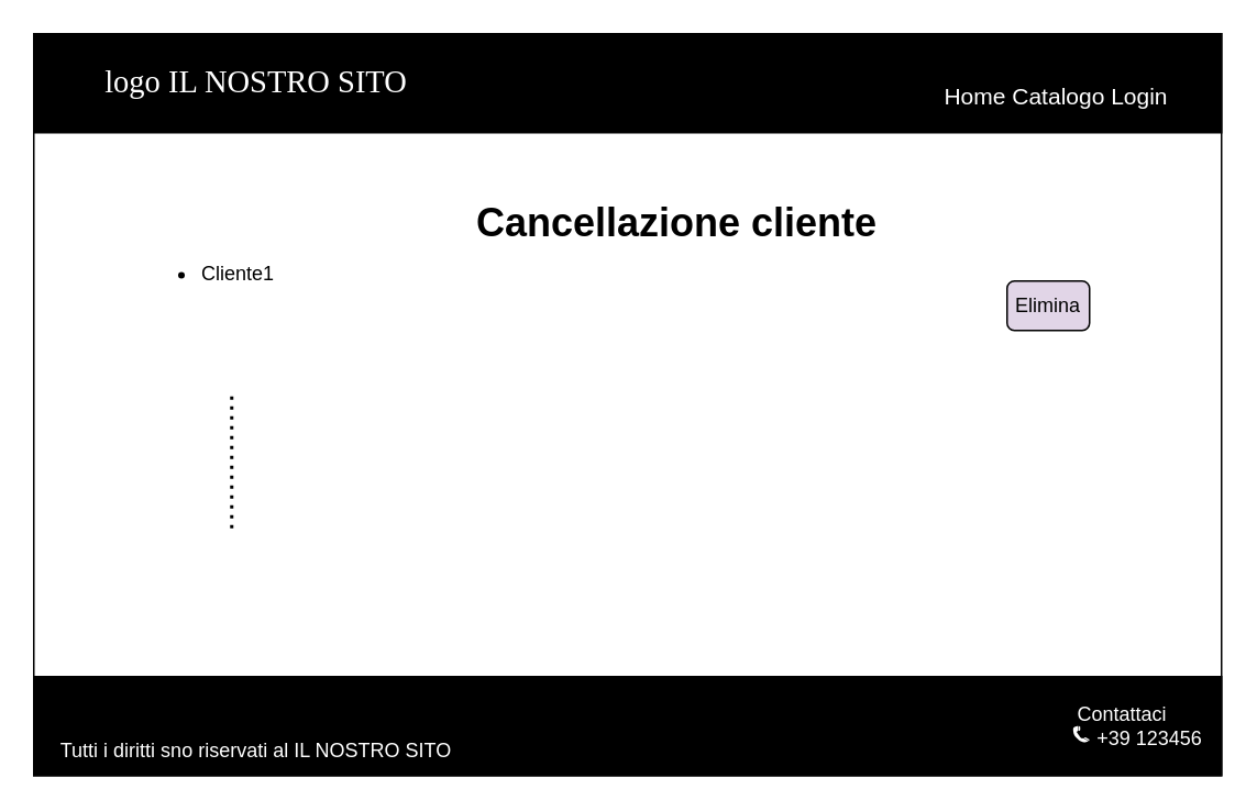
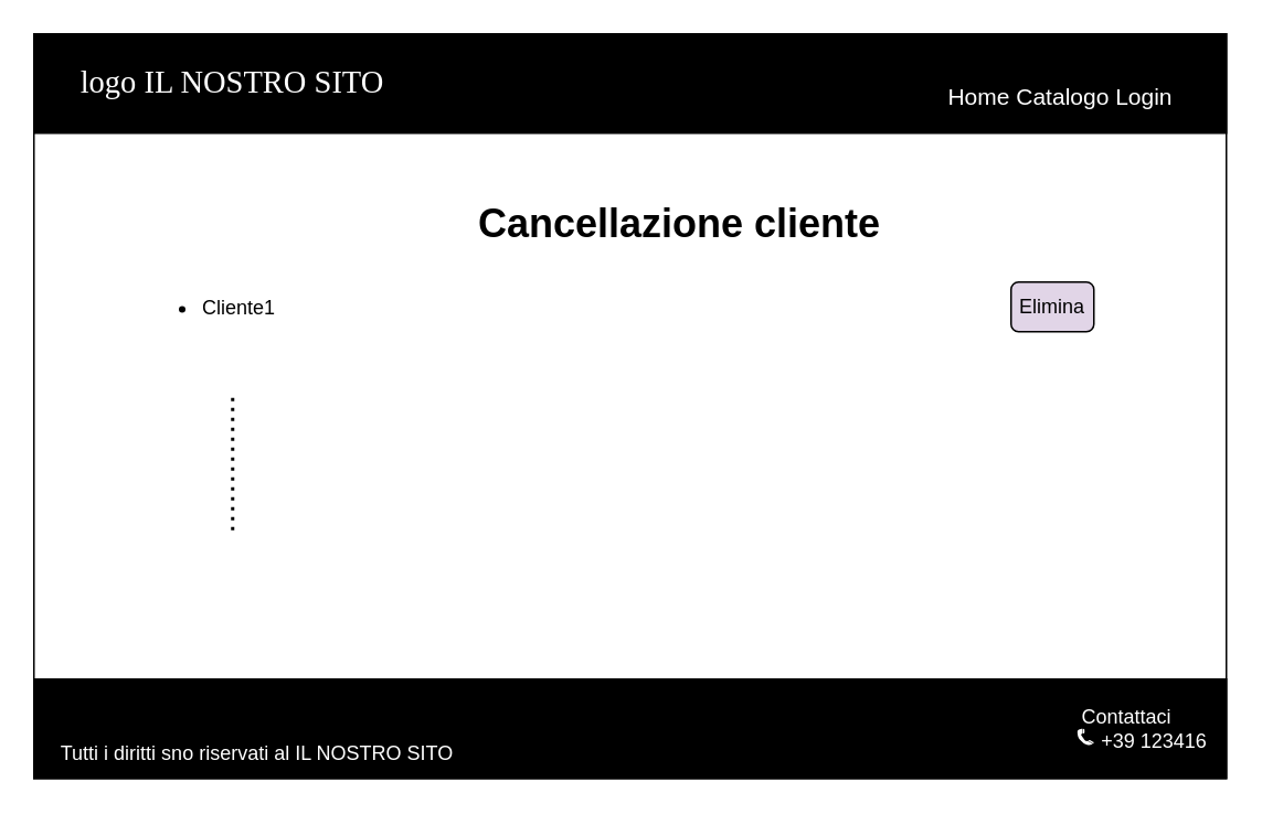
- <mxCell id="4" value="logo IL NOSTRO SITO" style="text;html=1;strokeColor=none;fillColor=none;align=center;verticalAlign=middle;whiteSpace=wrap;rounded=0;fontColor=#FFFFFF;fontSize=19;fontStyle=0;fontFamily=Verdana;" vertex="1" parent="1"><mxGeometry x="45" y="27.5" width="220" height="45" as="geometry" /></mxCell>
+ <mxCell id="4" value="logo IL NOSTRO SITO" style="text;html=1;strokeColor=none;fillColor=none;align=center;verticalAlign=middle;whiteSpace=wrap;rounded=0;fontColor=#FFFFFF;fontSize=19;fontStyle=0;fontFamily=Verdana;" vertex="1" parent="1"><mxGeometry x="30" y="27.5" width="220" height="45" as="geometry" /></mxCell>
- <mxCell id="13" value="&lt;ul&gt;&lt;li&gt;Cliente1&lt;/li&gt;&lt;/ul&gt;&lt;div&gt;&lt;br&gt;&lt;/div&gt;&lt;div&gt;&lt;span style=&quot;white-space: pre;&quot;&gt; &lt;/span&gt;&lt;span style=&quot;white-space: pre;&quot;&gt; &lt;/span&gt;&lt;br&gt;&lt;/div&gt;" style="text;strokeColor=none;fillColor=none;html=1;whiteSpace=wrap;verticalAlign=middle;overflow=hidden;" vertex="1" parent="1"><mxGeometry x="80" y="140" width="100" height="80" as="geometry" /></mxCell>
+ <mxCell id="13" value="&lt;ul&gt;&lt;li&gt;Cliente1&lt;/li&gt;&lt;/ul&gt;&lt;div&gt;&lt;br&gt;&lt;/div&gt;&lt;div&gt;&lt;span style=&quot;white-space: pre;&quot;&gt; &lt;/span&gt;&lt;span style=&quot;white-space: pre;&quot;&gt; &lt;/span&gt;&lt;br&gt;&lt;/div&gt;" style="text;strokeColor=none;fillColor=none;html=1;whiteSpace=wrap;verticalAlign=middle;overflow=hidden;" vertex="1" parent="1"><mxGeometry x="80" y="160" width="100" height="80" as="geometry" /></mxCell>
- <mxCell id="8" value="Contattaci&lt;br&gt;&amp;nbsp; &amp;nbsp; &amp;nbsp; &amp;nbsp; &amp;nbsp; +39 123456" style="text;html=1;strokeColor=none;fillColor=none;align=center;verticalAlign=middle;whiteSpace=wrap;rounded=0;fontColor=#FFFFFF;" vertex="1" parent="1"><mxGeometry x="630" y="410" width="100" height="60" as="geometry" /></mxCell>
+ <mxCell id="8" value="Contattaci&lt;br&gt;&amp;nbsp; &amp;nbsp; &amp;nbsp; &amp;nbsp; &amp;nbsp; +39 123416" style="text;html=1;strokeColor=none;fillColor=none;align=center;verticalAlign=middle;whiteSpace=wrap;rounded=0;fontColor=#FFFFFF;" vertex="1" parent="1"><mxGeometry x="630" y="410" width="100" height="60" as="geometry" /></mxCell>
